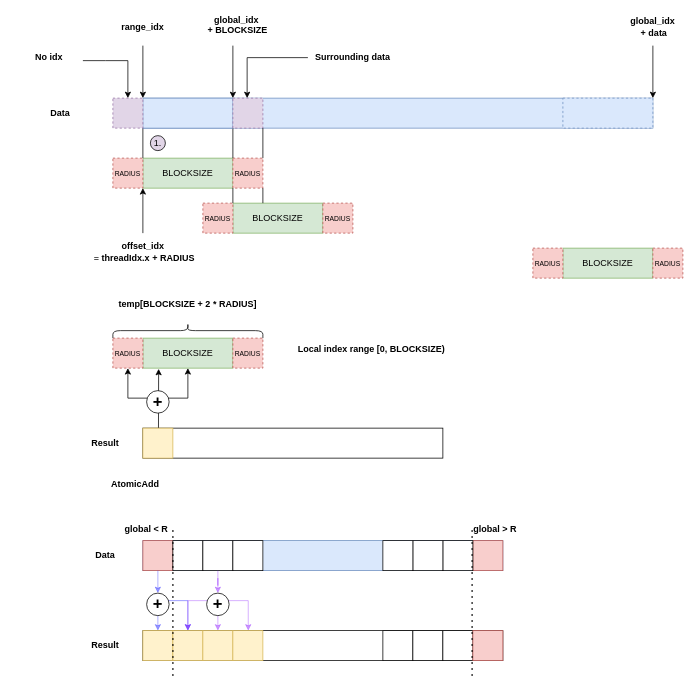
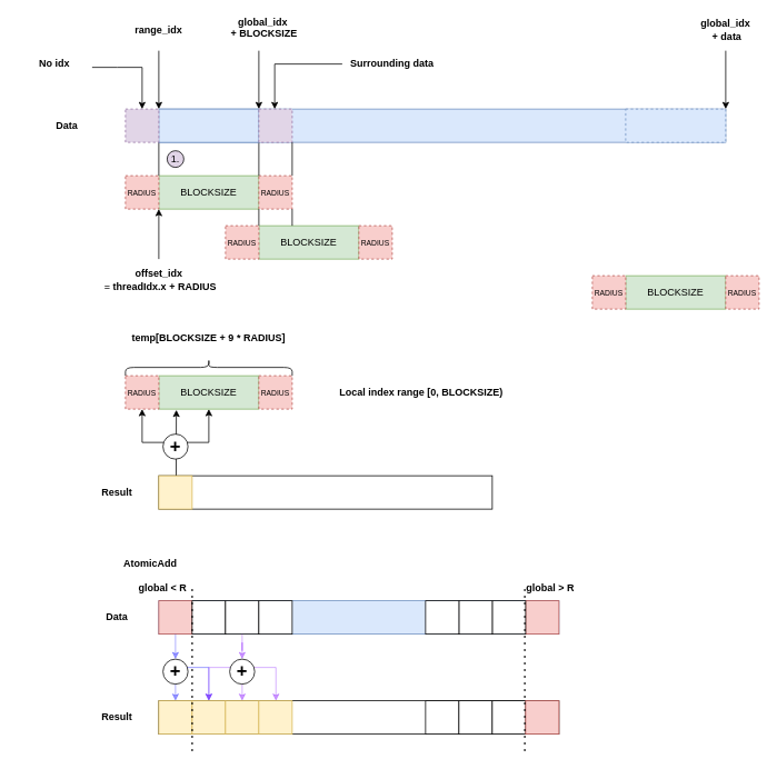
- <mxCell id="21" value="&lt;b&gt;temp[BLOCKSIZE + 2 * RADIUS]&lt;/b&gt;" style="text;html=1;align=center;verticalAlign=middle;whiteSpace=wrap;rounded=0;" parent="1" vertex="1"><mxGeometry x="150" y="390" width="200" height="30" as="geometry" /></mxCell>
+ <mxCell id="21" value="&lt;b&gt;temp[BLOCKSIZE + 9 * RADIUS]&lt;/b&gt;" style="text;html=1;align=center;verticalAlign=middle;whiteSpace=wrap;rounded=0;" parent="1" vertex="1"><mxGeometry x="150" y="390" width="200" height="30" as="geometry" /></mxCell>
- <mxCell id="29" value="&lt;b&gt;Local index range [0, BLOCKSIZE)&lt;/b&gt;" style="text;html=1;align=center;verticalAlign=middle;whiteSpace=wrap;rounded=0;" parent="1" vertex="1"><mxGeometry x="380" y="450" width="230" height="30" as="geometry" /></mxCell>
+ <mxCell id="29" value="&lt;b&gt;Local index range [0, BLOCKSIZE)&lt;/b&gt;" style="text;html=1;align=center;verticalAlign=middle;whiteSpace=wrap;rounded=0;" parent="1" vertex="1"><mxGeometry x="390" y="455" width="230" height="30" as="geometry" /></mxCell>
- <mxCell id="68" value="&lt;b&gt;AtomicAdd&lt;/b&gt;" style="text;html=1;strokeColor=none;fillColor=none;align=center;verticalAlign=middle;whiteSpace=wrap;rounded=0;" vertex="1" parent="1"><mxGeometry x="150" y="630" width="60" height="30" as="geometry" /></mxCell>
+ <mxCell id="68" value="&lt;b&gt;AtomicAdd&lt;/b&gt;" style="text;html=1;strokeColor=none;fillColor=none;align=center;verticalAlign=middle;whiteSpace=wrap;rounded=0;" vertex="1" parent="1"><mxGeometry x="150" y="660" width="60" height="30" as="geometry" /></mxCell>
